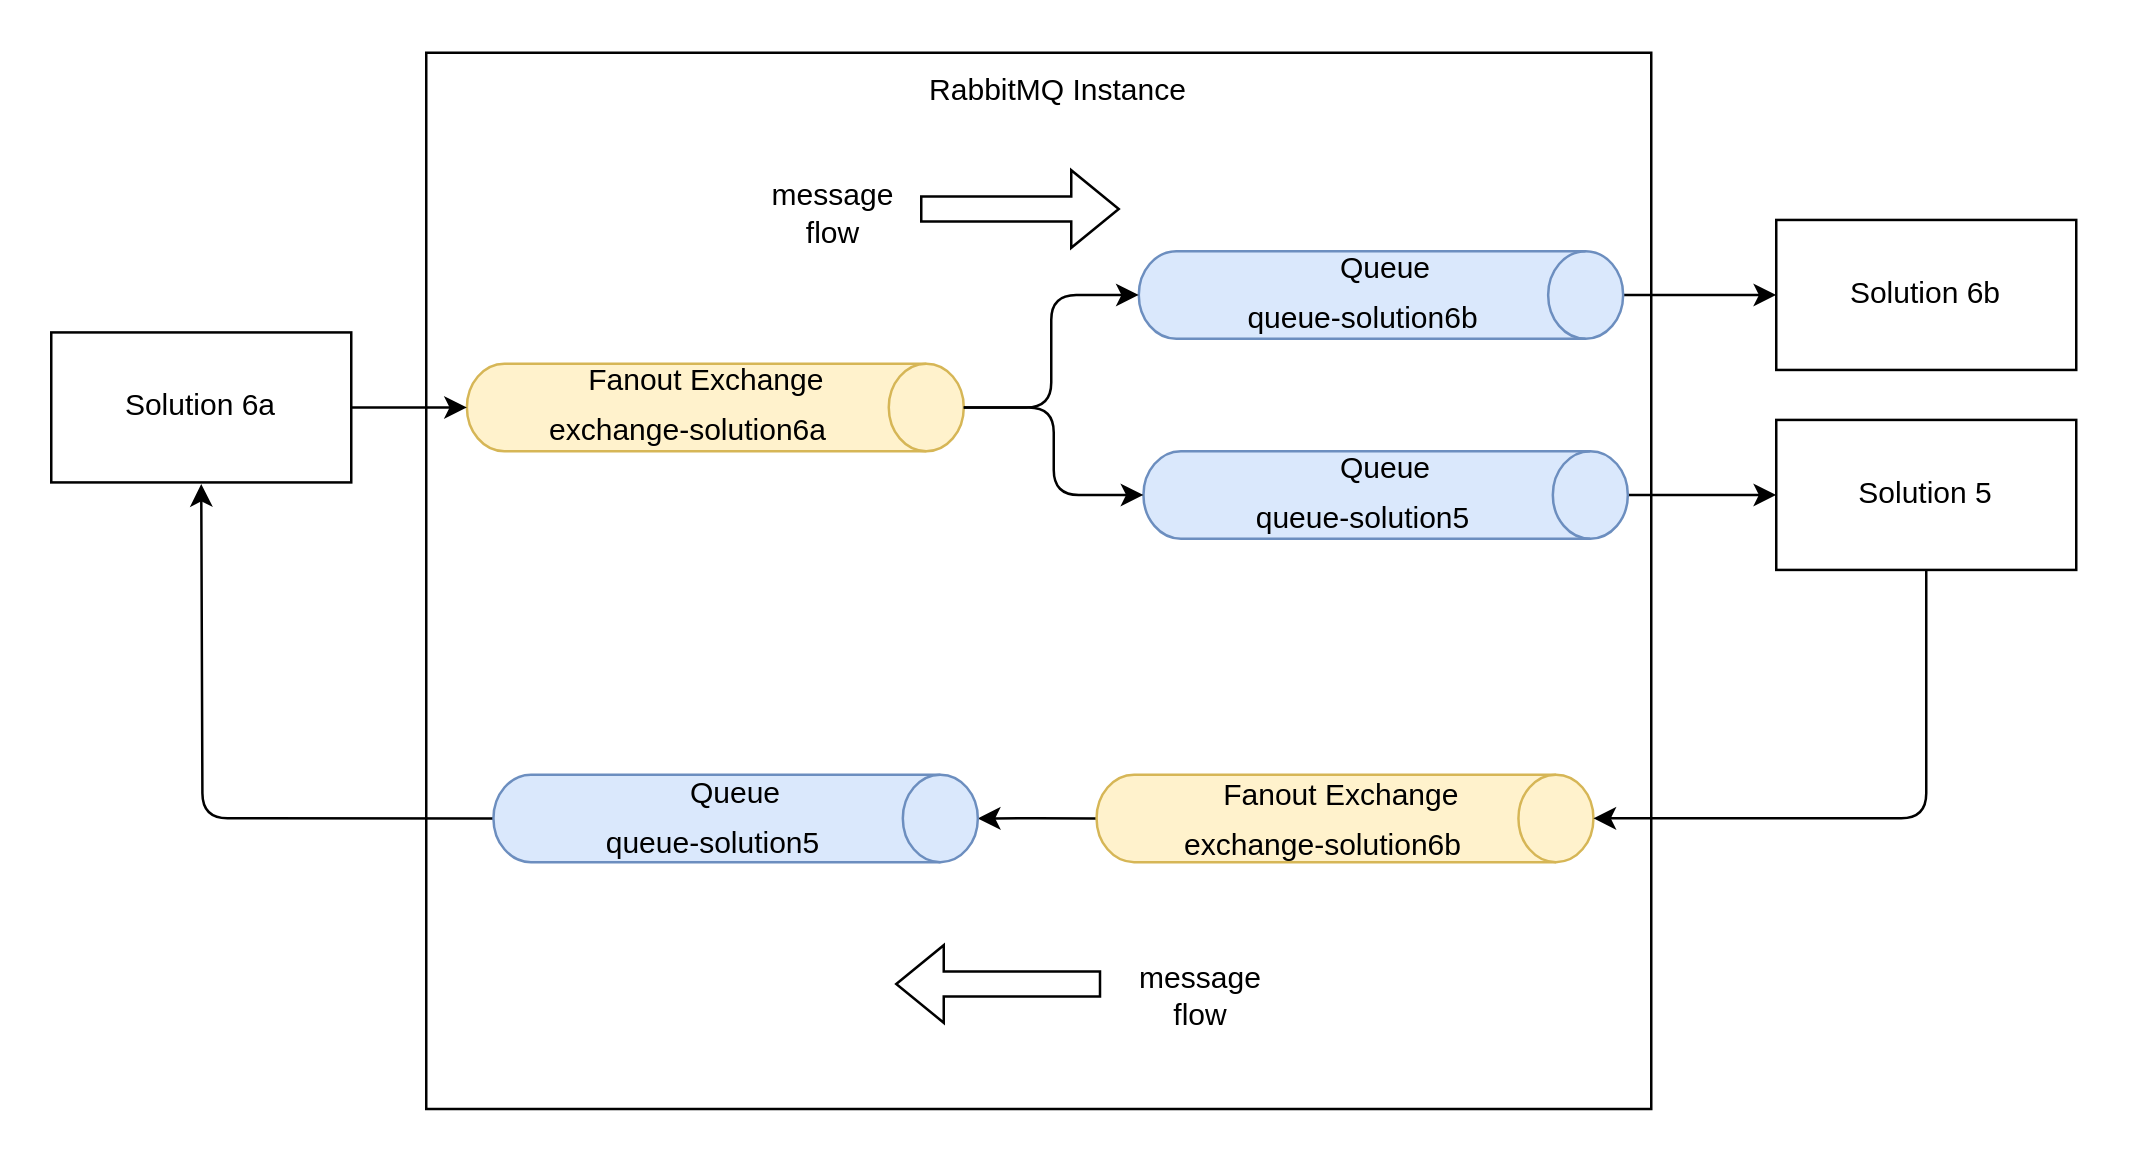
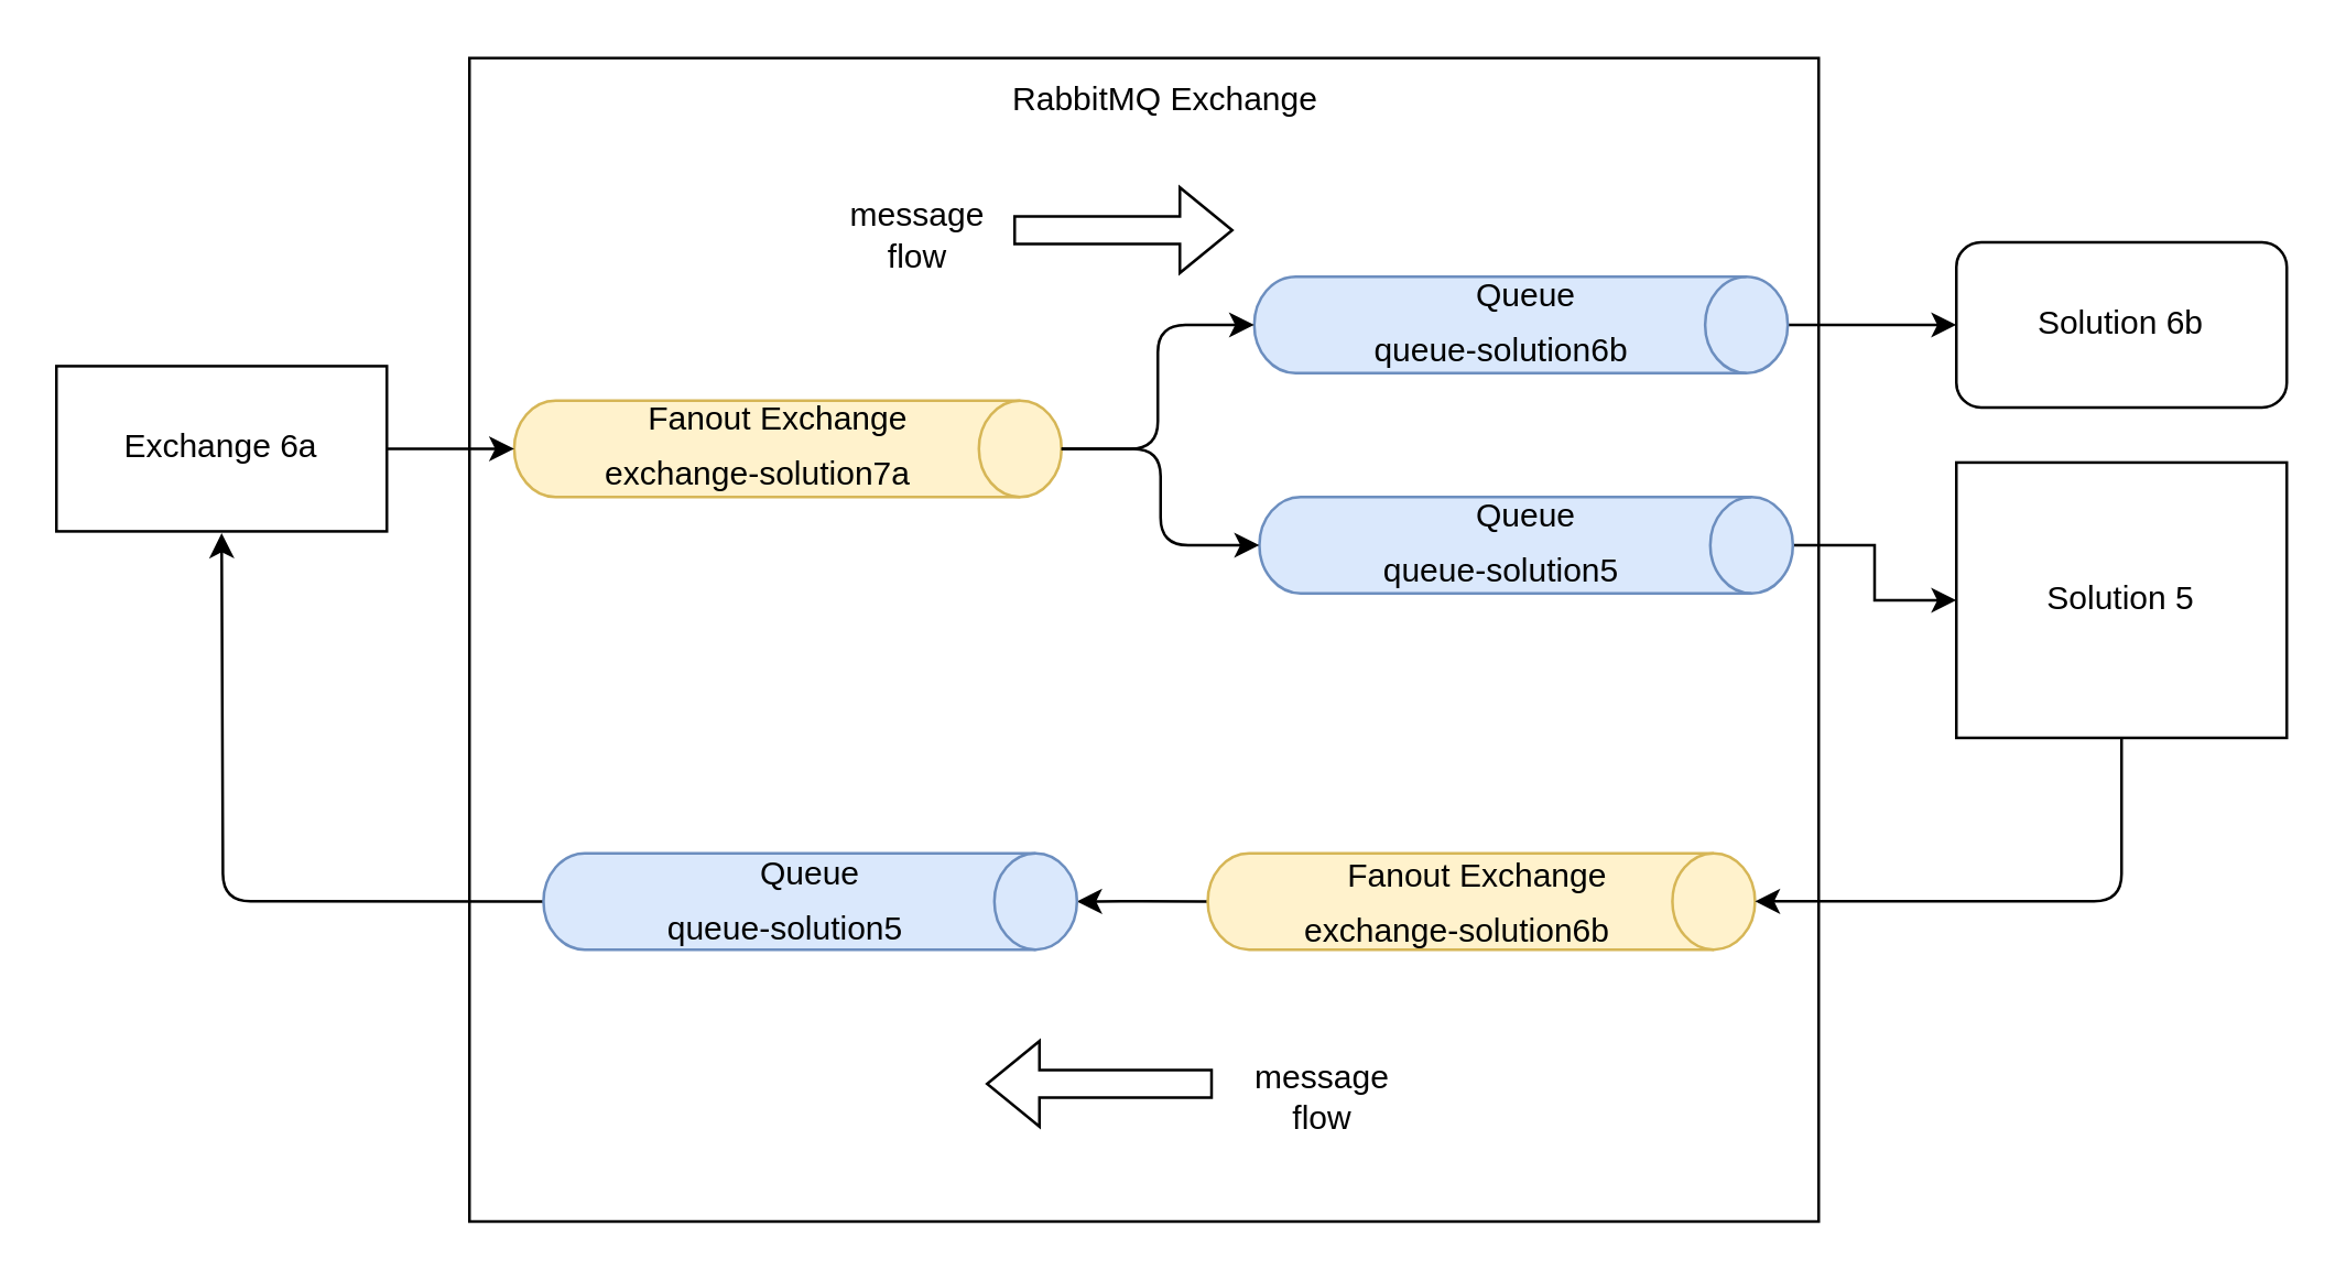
- <mxCell id="20" value="RabbitMQ Instance" style="text;html=1;align=center;verticalAlign=middle;whiteSpace=wrap;rounded=0;" vertex="1" parent="1"><mxGeometry x="357.5" y="20.5" width="130" height="30" as="geometry" /></mxCell>
+ <mxCell id="20" value="RabbitMQ Exchange" style="text;html=1;align=center;verticalAlign=middle;whiteSpace=wrap;rounded=0;" vertex="1" parent="1"><mxGeometry x="357.5" y="20.5" width="130" height="30" as="geometry" /></mxCell>
- <mxCell id="18" value="Solution 6b" style="rounded=0;whiteSpace=wrap;html=1;" vertex="1" parent="1"><mxGeometry x="710" y="87.38" width="120" height="60" as="geometry" /></mxCell>
+ <mxCell id="18" value="Solution 6b" style="whiteSpace=wrap;html=1;rounded=1;" vertex="1" parent="1"><mxGeometry x="710" y="87.38" width="120" height="60" as="geometry" /></mxCell>
- <mxCell id="16" value="Solution 6a" style="rounded=0;whiteSpace=wrap;html=1;" vertex="1" parent="1"><mxGeometry x="20" y="132.37" width="120" height="60" as="geometry" /></mxCell>
+ <mxCell id="16" value="Exchange 6a" style="rounded=0;whiteSpace=wrap;html=1;" vertex="1" parent="1"><mxGeometry x="20" y="132.37" width="120" height="60" as="geometry" /></mxCell>
- <mxCell id="5" value="exchange-solution6a" style="text;html=1;align=center;verticalAlign=middle;whiteSpace=wrap;rounded=0;" vertex="1" parent="1"><mxGeometry x="210" y="157.37" width="130" height="30" as="geometry" /></mxCell>
+ <mxCell id="5" value="exchange-solution7a" style="text;html=1;align=center;verticalAlign=middle;whiteSpace=wrap;rounded=0;" vertex="1" parent="1"><mxGeometry x="210" y="157.37" width="130" height="30" as="geometry" /></mxCell>
- <mxCell id="19" value="Solution 5" style="rounded=0;whiteSpace=wrap;html=1;" vertex="1" parent="1"><mxGeometry x="710" y="167.37" width="120" height="60" as="geometry" /></mxCell>
+ <mxCell id="19" value="Solution 5" style="rounded=0;whiteSpace=wrap;html=1;" vertex="1" parent="1"><mxGeometry x="710" y="167.37" width="120" height="100" as="geometry" /></mxCell>
